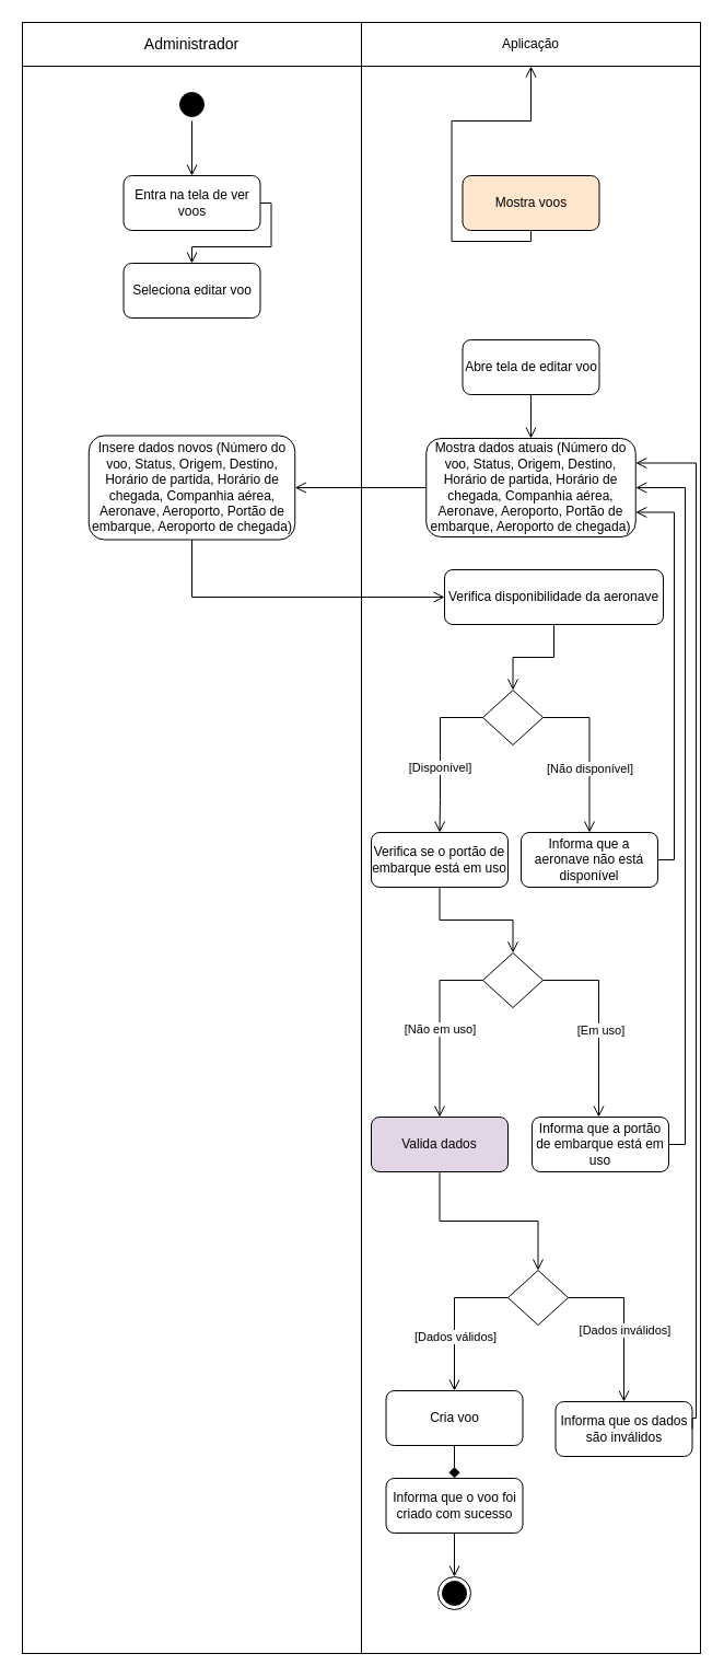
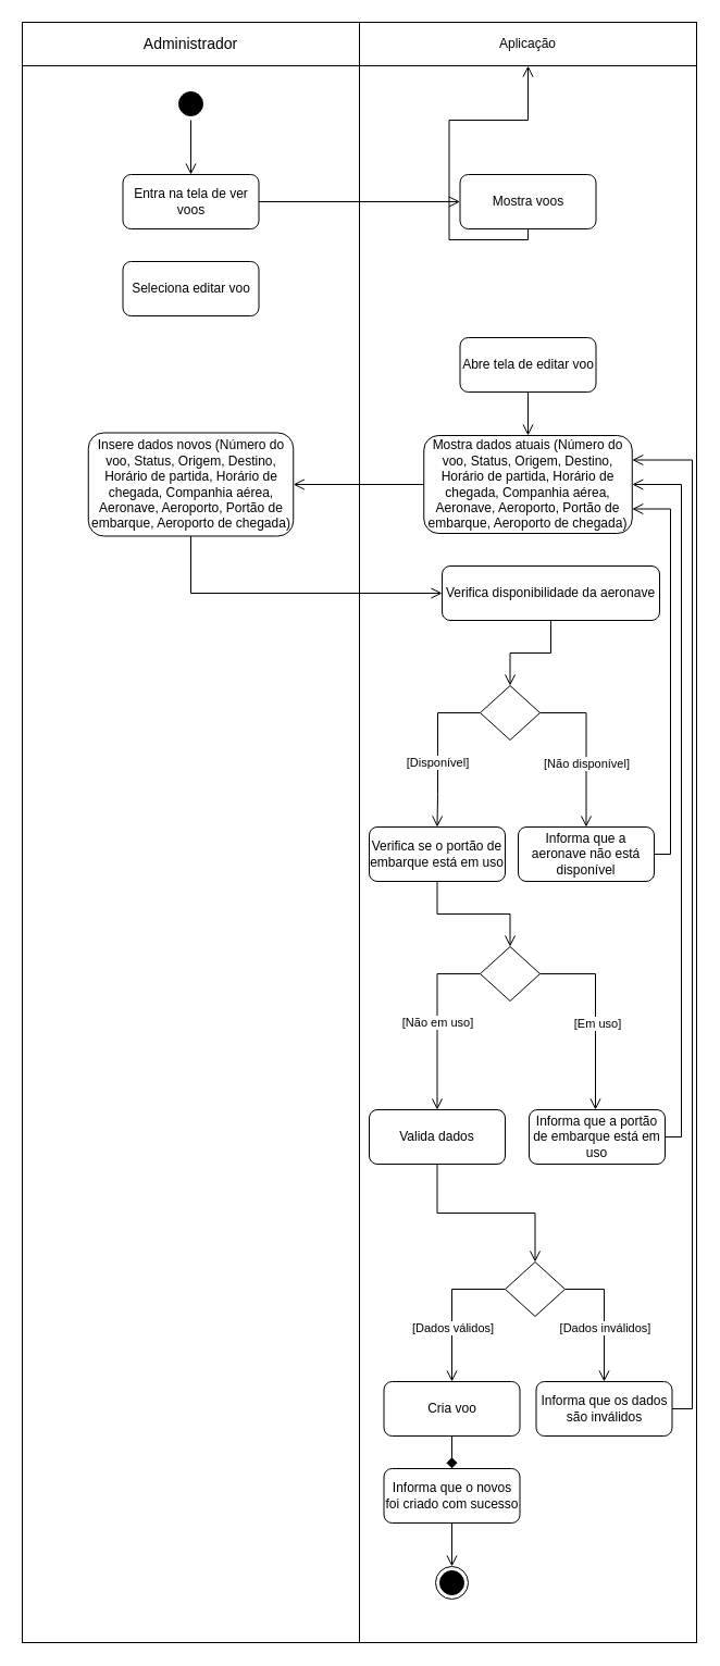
- <mxCell id="25" value="Mostra voos" style="rounded=1;whiteSpace=wrap;html=1;fillColor=#ffe6cc;" vertex="1" parent="1"><mxGeometry x="422.5" y="160" width="125" height="50" as="geometry" /></mxCell>
+ <mxCell id="25" value="Mostra voos" style="rounded=1;whiteSpace=wrap;html=1;" vertex="1" parent="1"><mxGeometry x="422.5" y="160" width="125" height="50" as="geometry" /></mxCell>
- <mxCell id="26" value="" style="edgeStyle=orthogonalEdgeStyle;html=1;verticalAlign=bottom;endArrow=open;endSize=8;strokeColor=#000000;rounded=0;exitX=1;exitY=0.5;exitDx=0;exitDy=0;" edge="1" parent="1" source="8" target="27"><mxGeometry relative="1" as="geometry"><mxPoint x="248" y="285" as="targetPoint" /><mxPoint x="496" y="285" as="sourcePoint" /></mxGeometry></mxCell>
+ <mxCell id="26" value="" style="edgeStyle=orthogonalEdgeStyle;html=1;verticalAlign=bottom;endArrow=open;endSize=8;strokeColor=#000000;rounded=0;entryX=0;entryY=0.5;entryDx=0;entryDy=0;exitX=1;exitY=0.5;exitDx=0;exitDy=0;" edge="1" parent="1" source="8" target="25"><mxGeometry relative="1" as="geometry"><mxPoint x="248" y="285" as="targetPoint" /><mxPoint x="496" y="285" as="sourcePoint" /></mxGeometry></mxCell>
- <mxCell id="12" value="Valida dados" style="rounded=1;whiteSpace=wrap;html=1;fillColor=#e1d5e7;" vertex="1" parent="1"><mxGeometry x="339" y="1020" width="125" height="50" as="geometry" /></mxCell>
+ <mxCell id="12" value="Valida dados" style="rounded=1;whiteSpace=wrap;html=1;" vertex="1" parent="1"><mxGeometry x="339" y="1020" width="125" height="50" as="geometry" /></mxCell>
- <mxCell id="15" value="Informa que os dados são inválidos" style="rounded=1;whiteSpace=wrap;html=1;" vertex="1" parent="1"><mxGeometry x="507.5" y="1280" width="125" height="50" as="geometry" /></mxCell>
+ <mxCell id="15" value="Informa que os dados são inválidos" style="rounded=1;whiteSpace=wrap;html=1;" vertex="1" parent="1"><mxGeometry x="492.5" y="1270" width="125" height="50" as="geometry" /></mxCell>
- <mxCell id="20" value="&lt;div&gt;Informa que o voo foi criado com sucesso&lt;br&gt;&lt;/div&gt;" style="rounded=1;whiteSpace=wrap;html=1;" vertex="1" parent="1"><mxGeometry x="352.5" y="1350" width="125" height="50" as="geometry" /></mxCell>
+ <mxCell id="20" value="&lt;div&gt;Informa que o novos foi criado com sucesso&lt;br&gt;&lt;/div&gt;" style="rounded=1;whiteSpace=wrap;html=1;" vertex="1" parent="1"><mxGeometry x="352.5" y="1350" width="125" height="50" as="geometry" /></mxCell>
